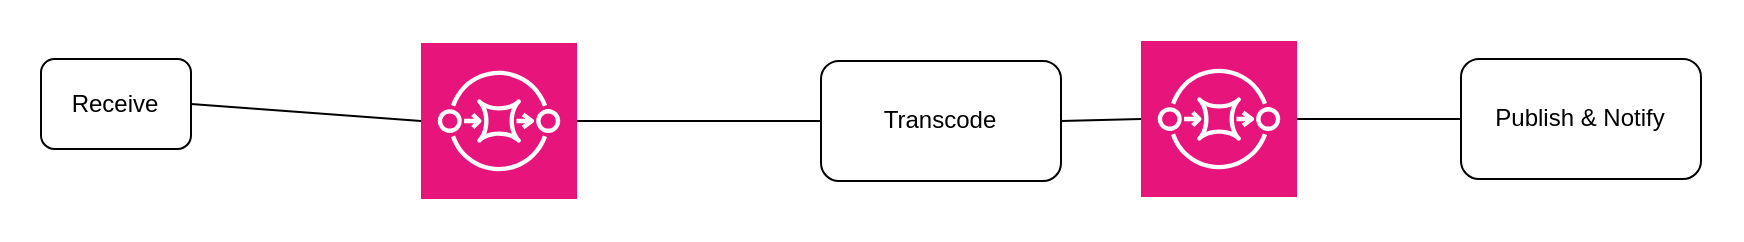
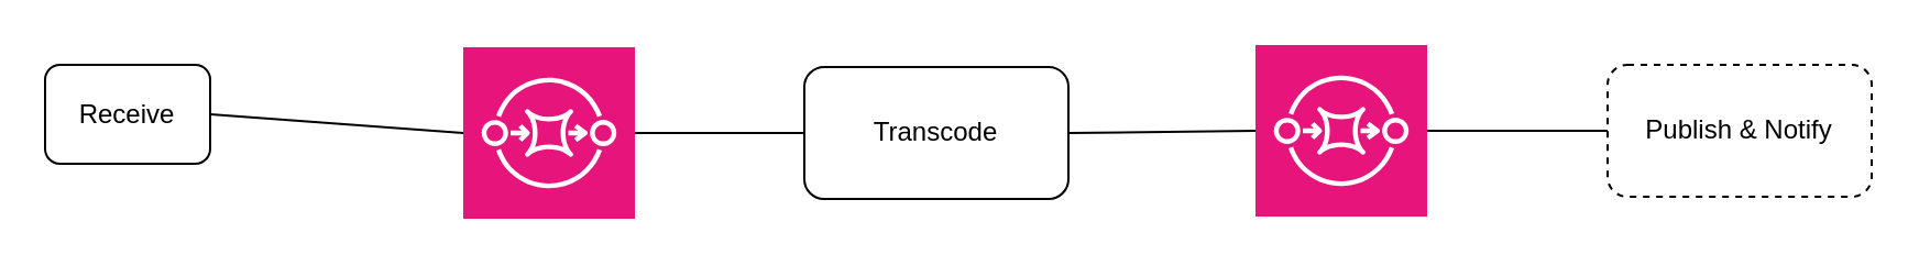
- <mxCell id="6" value="Publish &amp;amp; Notify" style="rounded=1;whiteSpace=wrap;html=1;" vertex="1" parent="1"><mxGeometry x="730" y="29" width="120" height="60" as="geometry" /></mxCell>
+ <mxCell id="6" value="Publish &amp;amp; Notify" style="rounded=1;whiteSpace=wrap;html=1;dashed=1;" vertex="1" parent="1"><mxGeometry x="730" y="29" width="120" height="60" as="geometry" /></mxCell>
- <mxCell id="5" value="Transcode" style="rounded=1;whiteSpace=wrap;html=1;" vertex="1" parent="1"><mxGeometry x="410" y="30" width="120" height="60" as="geometry" /></mxCell>
+ <mxCell id="5" value="Transcode" style="rounded=1;whiteSpace=wrap;html=1;" vertex="1" parent="1"><mxGeometry x="365" y="30" width="120" height="60" as="geometry" /></mxCell>
